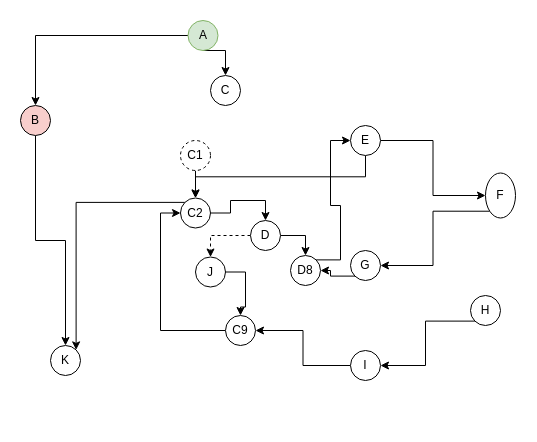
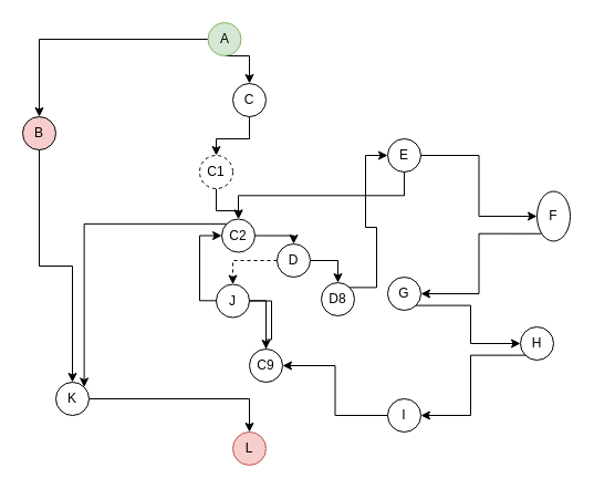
+ <mxCell id="10" style="edgeStyle=orthogonalEdgeStyle;rounded=0;orthogonalLoop=1;jettySize=auto;html=1;exitX=0.5;exitY=1;exitDx=0;exitDy=0;" edge="1" parent="1" source="11" target="13"><mxGeometry relative="1" as="geometry" /></mxCell>
- <mxCell id="16" value="C2" style="ellipse;whiteSpace=wrap;html=1;" vertex="1" parent="1"><mxGeometry x="180" y="197.5" width="30" height="30" as="geometry" /></mxCell>
+ <mxCell id="16" value="C2" style="ellipse;whiteSpace=wrap;html=1;" vertex="1" parent="1"><mxGeometry x="200" y="197.5" width="30" height="30" as="geometry" /></mxCell>
- <mxCell id="31" style="edgeStyle=orthogonalEdgeStyle;rounded=0;orthogonalLoop=1;jettySize=auto;html=1;exitX=1;exitY=1;exitDx=0;exitDy=0;" edge="1" parent="1" source="32" target="18"><mxGeometry relative="1" as="geometry" /></mxCell>
+ <mxCell id="31" style="edgeStyle=orthogonalEdgeStyle;rounded=0;orthogonalLoop=1;jettySize=auto;html=1;exitX=1;exitY=1;exitDx=0;exitDy=0;entryX=0;entryY=0.5;entryDx=0;entryDy=0;" edge="1" parent="1" source="32" target="34"><mxGeometry relative="1" as="geometry" /></mxCell>
+ <mxCell id="7" value="" style="edgeStyle=orthogonalEdgeStyle;rounded=0;orthogonalLoop=1;jettySize=auto;html=1;entryX=0.5;entryY=0;entryDx=0;entryDy=0;" edge="1" parent="1" source="8" target="9"><mxGeometry relative="1" as="geometry"><mxPoint x="130" y="420" as="targetPoint" /></mxGeometry></mxCell>
- <mxCell id="36" value="I" style="ellipse;whiteSpace=wrap;html=1;" vertex="1" parent="1"><mxGeometry x="350" y="350" width="30" height="30" as="geometry" /></mxCell>
+ <mxCell id="36" value="I" style="ellipse;whiteSpace=wrap;html=1;" vertex="1" parent="1"><mxGeometry x="350" y="360" width="30" height="30" as="geometry" /></mxCell>
+ <mxCell id="9" value="L" style="ellipse;whiteSpace=wrap;html=1;fillColor=#f8cecc;strokeColor=#b85450;" vertex="1" parent="1"><mxGeometry x="210" y="390" width="30" height="30" as="geometry" /></mxCell>
